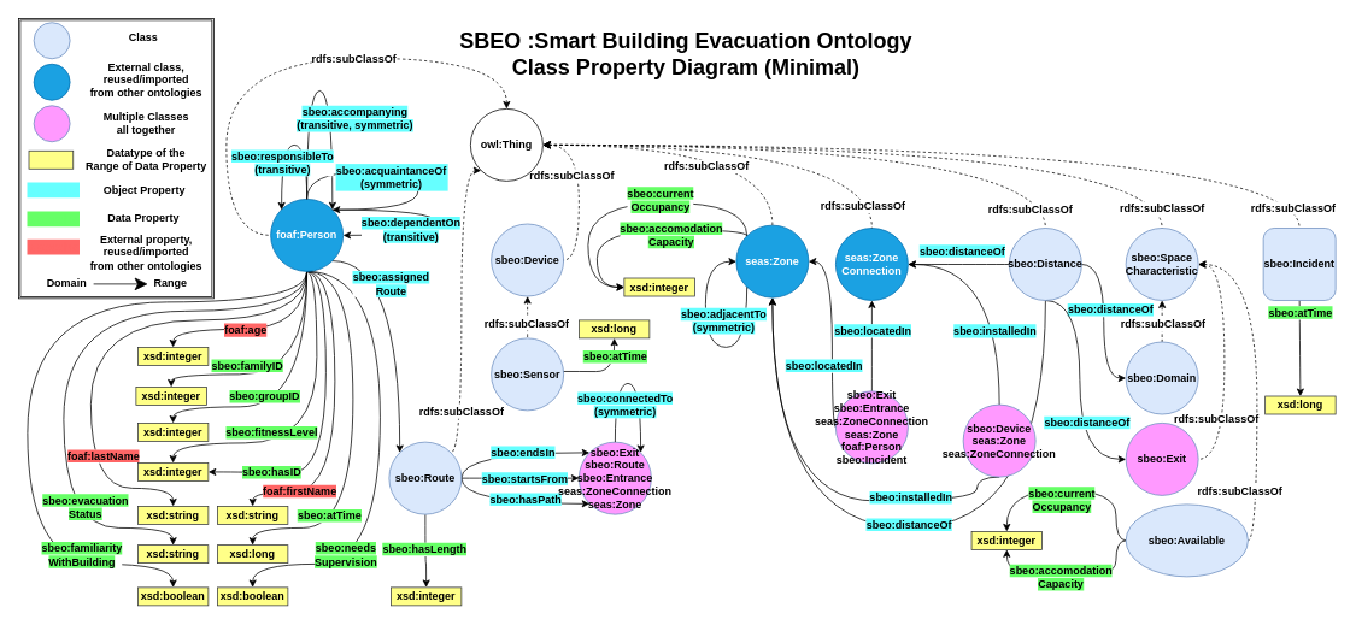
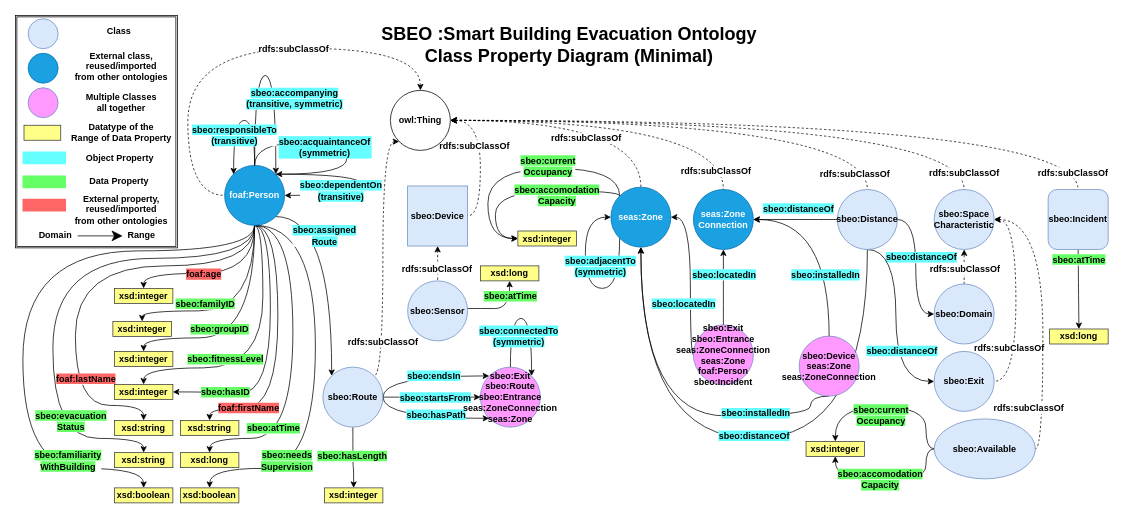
- <mxCell id="10" value="sbeo:Device" style="ellipse;whiteSpace=wrap;html=1;aspect=fixed;fillColor=#dae8fc;strokeColor=#6c8ebf;shadow=0;fontStyle=1" vertex="1" parent="1"><mxGeometry x="543" y="247.5" width="80" height="80" as="geometry" /></mxCell>
+ <mxCell id="10" value="sbeo:Device" style="whiteSpace=wrap;html=1;aspect=fixed;fillColor=#dae8fc;strokeColor=#6c8ebf;shadow=0;fontStyle=1;rounded=0;" vertex="1" parent="1"><mxGeometry x="543" y="247.5" width="80" height="80" as="geometry" /></mxCell>
- <mxCell id="86" value="&lt;span style=&quot;white-space: normal&quot;&gt;sbeo:Exit&lt;/span&gt;" style="ellipse;whiteSpace=wrap;html=1;aspect=fixed;fillColor=#ff99ff;strokeColor=#6c8ebf;shadow=0;fontStyle=1;" vertex="1" parent="1"><mxGeometry x="1245.03" y="468" width="80" height="80" as="geometry" /></mxCell>
+ <mxCell id="86" value="&lt;span style=&quot;white-space: normal&quot;&gt;sbeo:Exit&lt;/span&gt;" style="ellipse;whiteSpace=wrap;html=1;aspect=fixed;fillColor=#dae8fc;strokeColor=#6c8ebf;shadow=0;fontStyle=1" vertex="1" parent="1"><mxGeometry x="1245.03" y="468" width="80" height="80" as="geometry" /></mxCell>
